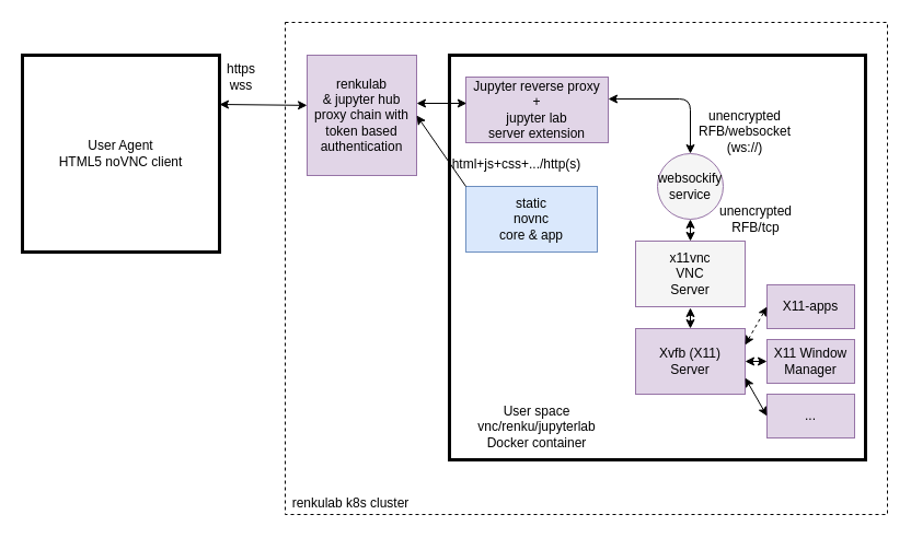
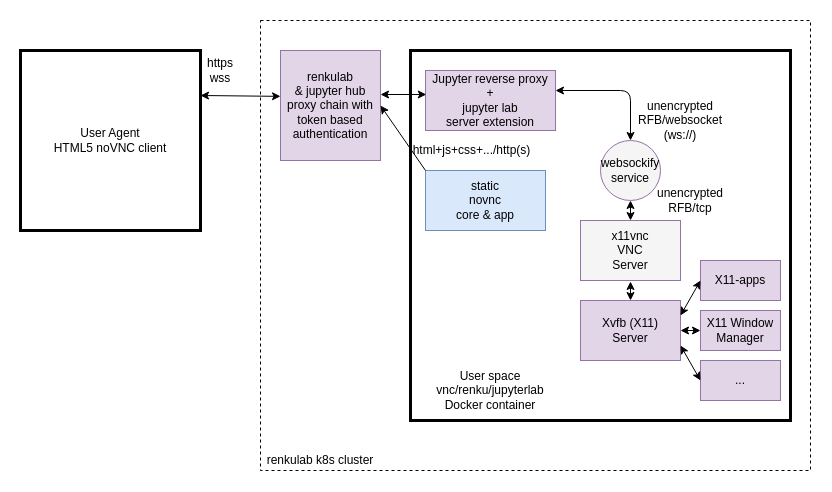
- <mxCell id="7" value="" style="endArrow=classic;startArrow=classic;html=1;entryX=0;entryY=0.5;entryDx=0;entryDy=0;exitX=1;exitY=0.25;exitDx=0;exitDy=0;dashed=1;" edge="1" parent="1" source="4" target="5"><mxGeometry width="50" height="50" relative="1" as="geometry"><mxPoint x="340" y="460" as="sourcePoint" /><mxPoint x="390" y="410" as="targetPoint" /></mxGeometry></mxCell>
+ <mxCell id="7" value="" style="endArrow=classic;startArrow=classic;html=1;entryX=0;entryY=0.5;entryDx=0;entryDy=0;exitX=1;exitY=0.25;exitDx=0;exitDy=0;" edge="1" parent="1" source="4" target="5"><mxGeometry width="50" height="50" relative="1" as="geometry"><mxPoint x="340" y="460" as="sourcePoint" /><mxPoint x="390" y="410" as="targetPoint" /></mxGeometry></mxCell>
